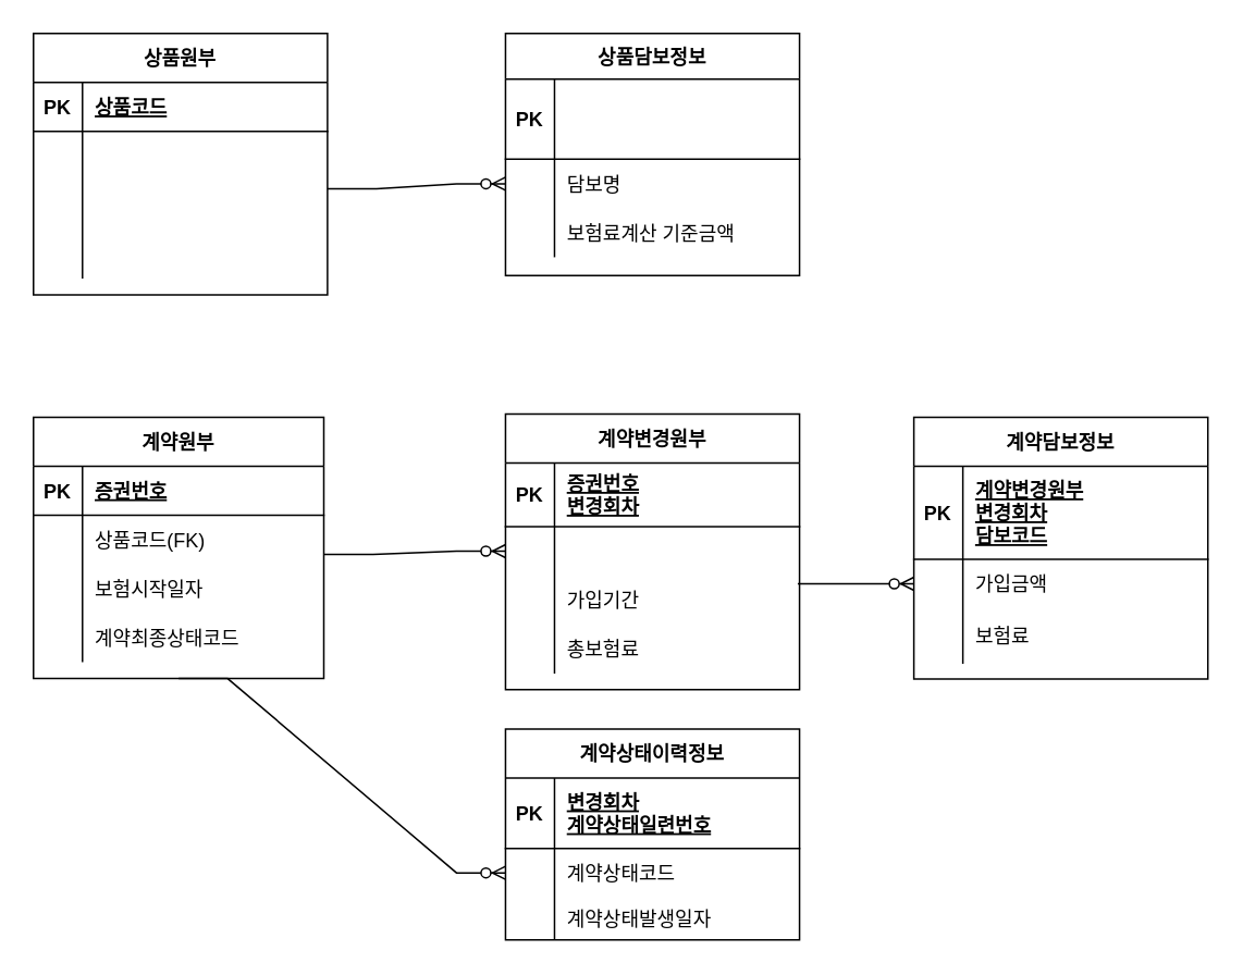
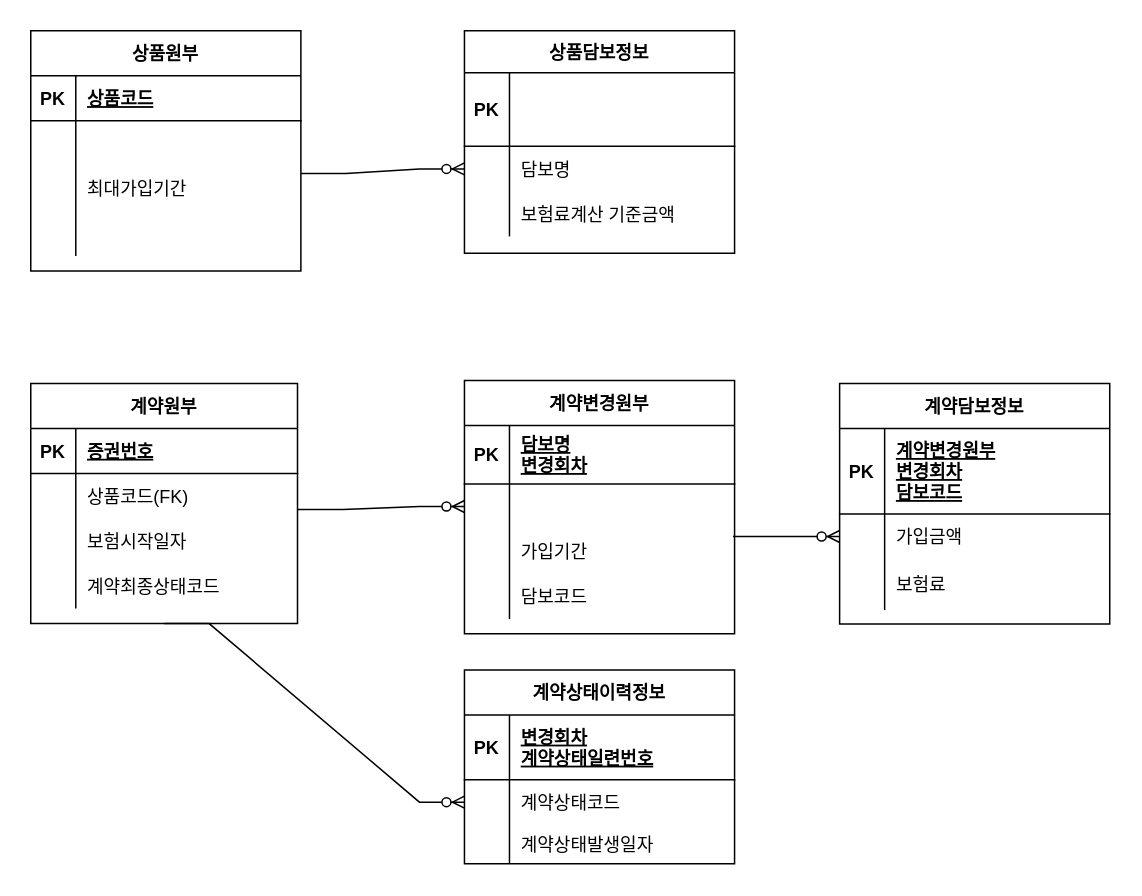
+ <mxCell id="10" value="최대가입기간" style="shape=partialRectangle;connectable=0;fillColor=none;top=0;left=0;bottom=0;right=0;align=left;spacingLeft=6;overflow=hidden;" vertex="1" parent="8"><mxGeometry x="30" width="150" height="30" as="geometry"><mxRectangle width="150" height="30" as="alternateBounds" /></mxGeometry></mxCell>
- <mxCell id="39" value="증권번호&#10;변경회차" style="shape=partialRectangle;connectable=0;fillColor=none;top=0;left=0;bottom=0;right=0;align=left;spacingLeft=6;fontStyle=5;overflow=hidden;" vertex="1" parent="37"><mxGeometry x="30" width="150" height="39" as="geometry"><mxRectangle width="150" height="39" as="alternateBounds" /></mxGeometry></mxCell>
+ <mxCell id="39" value="담보명&#10;변경회차" style="shape=partialRectangle;connectable=0;fillColor=none;top=0;left=0;bottom=0;right=0;align=left;spacingLeft=6;fontStyle=5;overflow=hidden;" vertex="1" parent="37"><mxGeometry x="30" width="150" height="39" as="geometry"><mxRectangle width="150" height="39" as="alternateBounds" /></mxGeometry></mxCell>
- <mxCell id="47" value="총보험료" style="shape=partialRectangle;connectable=0;fillColor=none;top=0;left=0;bottom=0;right=0;align=left;spacingLeft=6;overflow=hidden;" vertex="1" parent="45"><mxGeometry x="30" width="150" height="30" as="geometry"><mxRectangle width="150" height="30" as="alternateBounds" /></mxGeometry></mxCell>
+ <mxCell id="47" value="담보코드" style="shape=partialRectangle;connectable=0;fillColor=none;top=0;left=0;bottom=0;right=0;align=left;spacingLeft=6;overflow=hidden;" vertex="1" parent="45"><mxGeometry x="30" width="150" height="30" as="geometry"><mxRectangle width="150" height="30" as="alternateBounds" /></mxGeometry></mxCell>
